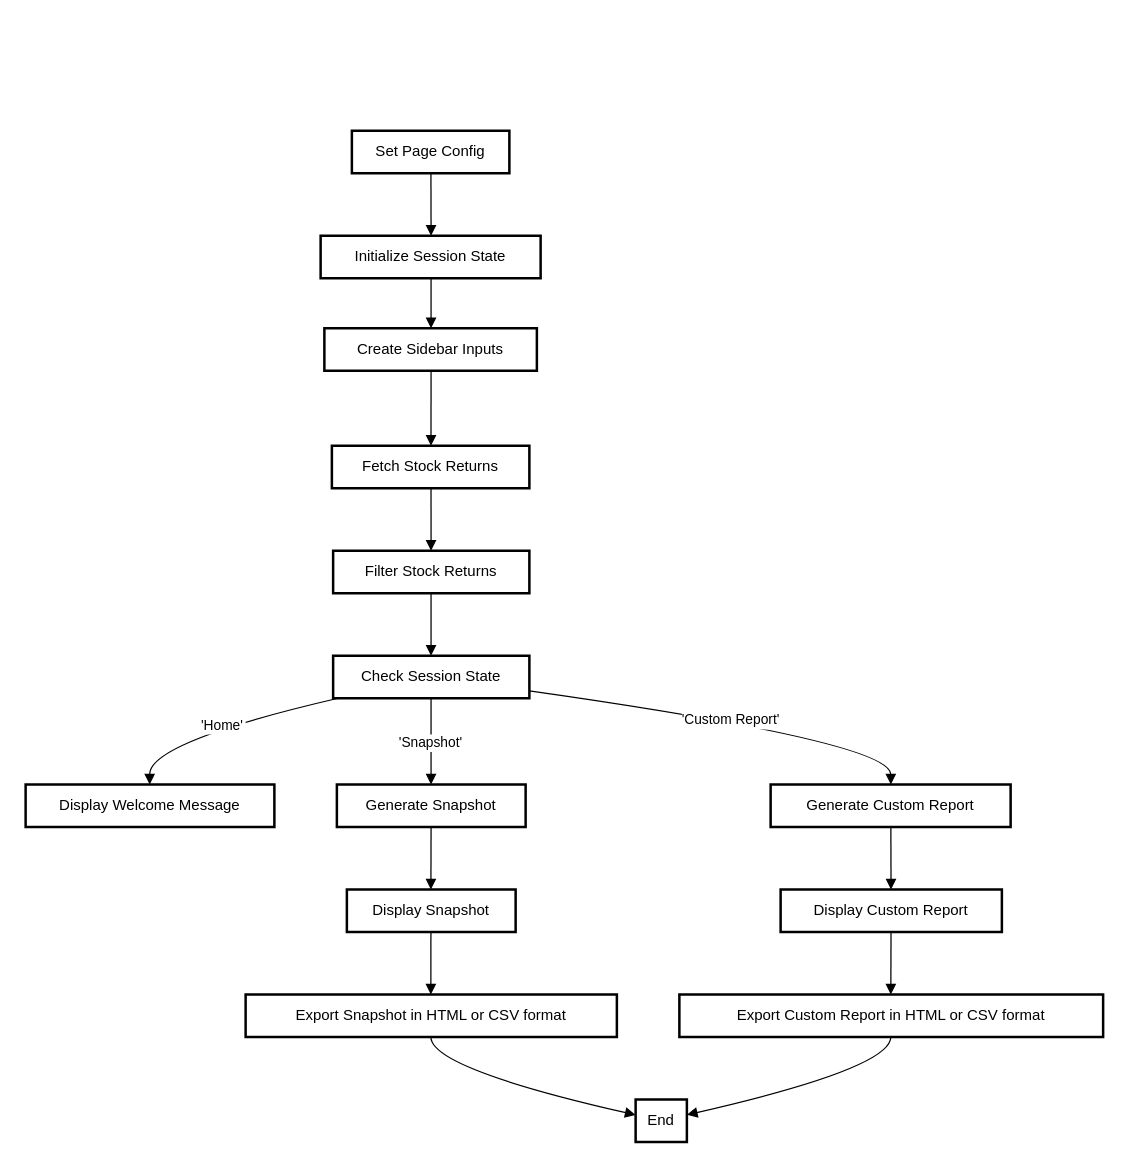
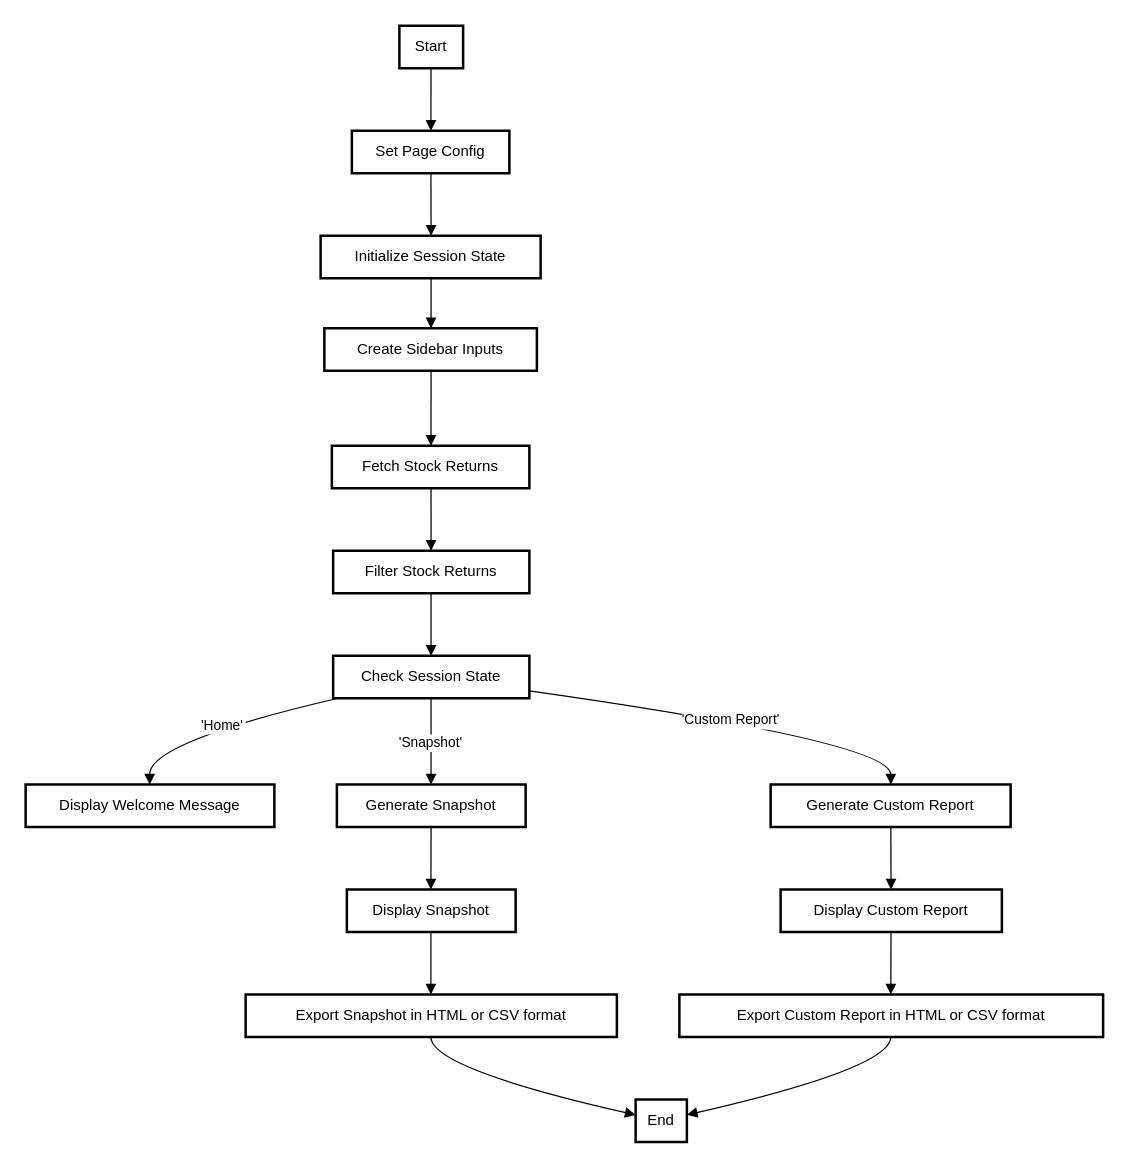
+ <mxCell id="2" value="Start" style="whiteSpace=wrap;strokeWidth=2;" vertex="1" parent="1"><mxGeometry x="319" y="20" width="51" height="34" as="geometry" /></mxCell>
+ <mxCell id="17" value="" style="curved=1;startArrow=none;endArrow=block;exitX=0.496;exitY=1;entryX=0.502;entryY=0;rounded=0;" edge="1" parent="1" source="2" target="3"><mxGeometry relative="1" as="geometry"><Array as="points" /></mxGeometry></mxCell>
